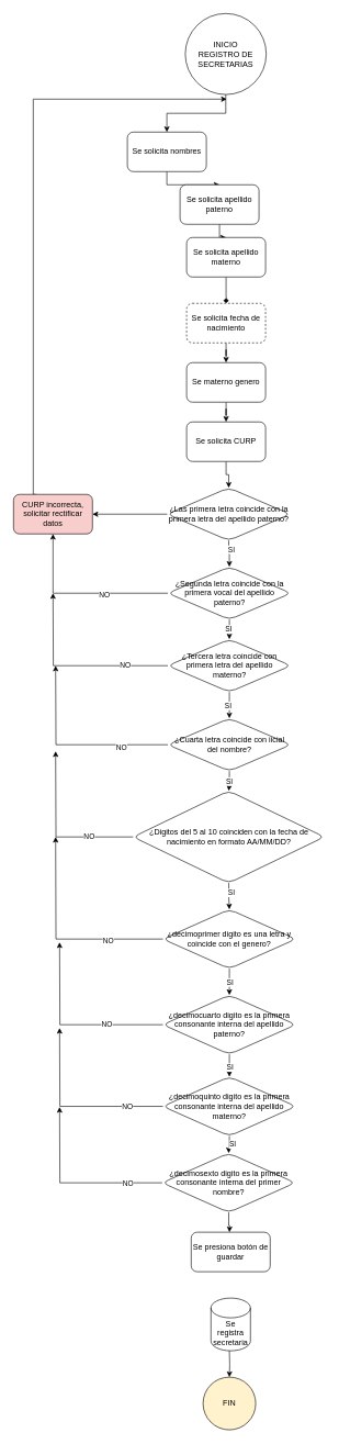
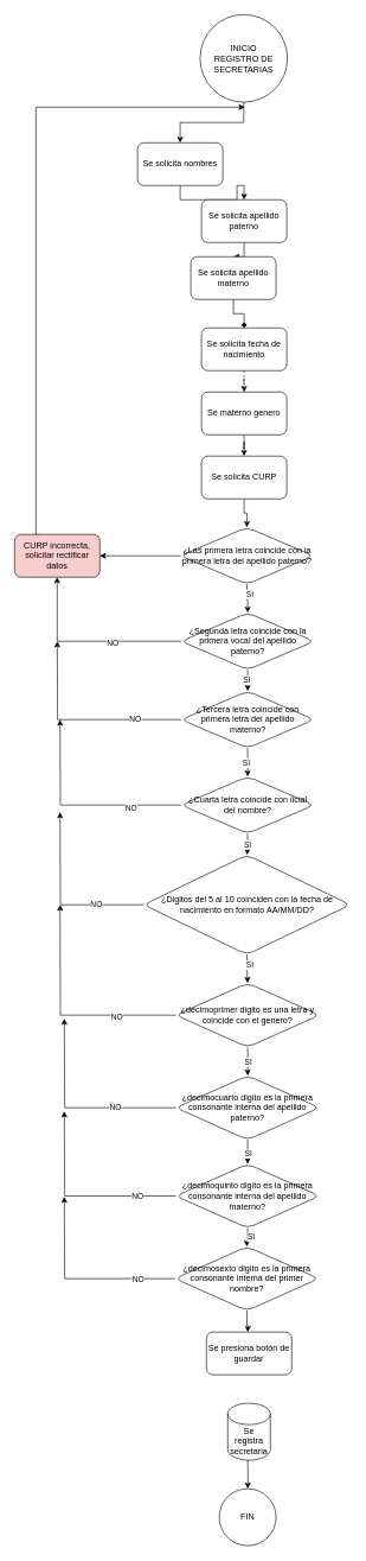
- <mxCell id="7" value="Se solicita apellido paterno" style="whiteSpace=wrap;html=1;rounded=1;" parent="1" vertex="1"><mxGeometry x="273" y="280" width="120" height="60" as="geometry" /></mxCell>
+ <mxCell id="7" value="Se solicita apellido paterno" style="whiteSpace=wrap;html=1;rounded=1;" parent="1" vertex="1"><mxGeometry x="283" y="280" width="120" height="60" as="geometry" /></mxCell>
- <mxCell id="9" value="Se solicita apellido materno" style="whiteSpace=wrap;html=1;rounded=1;" parent="1" vertex="1"><mxGeometry x="283" y="360" width="120" height="60" as="geometry" /></mxCell>
+ <mxCell id="9" value="Se solicita apellido materno" style="whiteSpace=wrap;html=1;rounded=1;" parent="1" vertex="1"><mxGeometry x="268" y="360" width="120" height="60" as="geometry" /></mxCell>
- <mxCell id="11" value="Se solicita fecha de nacimiento" style="whiteSpace=wrap;html=1;rounded=1;dashed=1;" parent="1" vertex="1"><mxGeometry x="283" y="460" width="120" height="60" as="geometry" /></mxCell>
+ <mxCell id="11" value="Se solicita fecha de nacimiento" style="whiteSpace=wrap;html=1;rounded=1;" parent="1" vertex="1"><mxGeometry x="283" y="460" width="120" height="60" as="geometry" /></mxCell>
- <mxCell id="10" value="" style="edgeStyle=orthogonalEdgeStyle;rounded=0;orthogonalLoop=1;jettySize=auto;html=1;" parent="1" source="11" target="46" edge="1"><mxGeometry relative="1" as="geometry" /></mxCell>
+ <mxCell id="10" value="" style="edgeStyle=orthogonalEdgeStyle;rounded=0;orthogonalLoop=1;jettySize=auto;html=1;dashed=1;" parent="1" source="11" target="46" edge="1"><mxGeometry relative="1" as="geometry" /></mxCell>
- <mxCell id="62" value="FIN" style="ellipse;whiteSpace=wrap;html=1;rounded=1;fillColor=#fff2cc;" parent="1" vertex="1"><mxGeometry x="308" y="2090" width="80" height="80" as="geometry" /></mxCell>
+ <mxCell id="62" value="FIN" style="ellipse;whiteSpace=wrap;html=1;rounded=1;" parent="1" vertex="1"><mxGeometry x="308" y="2090" width="80" height="80" as="geometry" /></mxCell>
